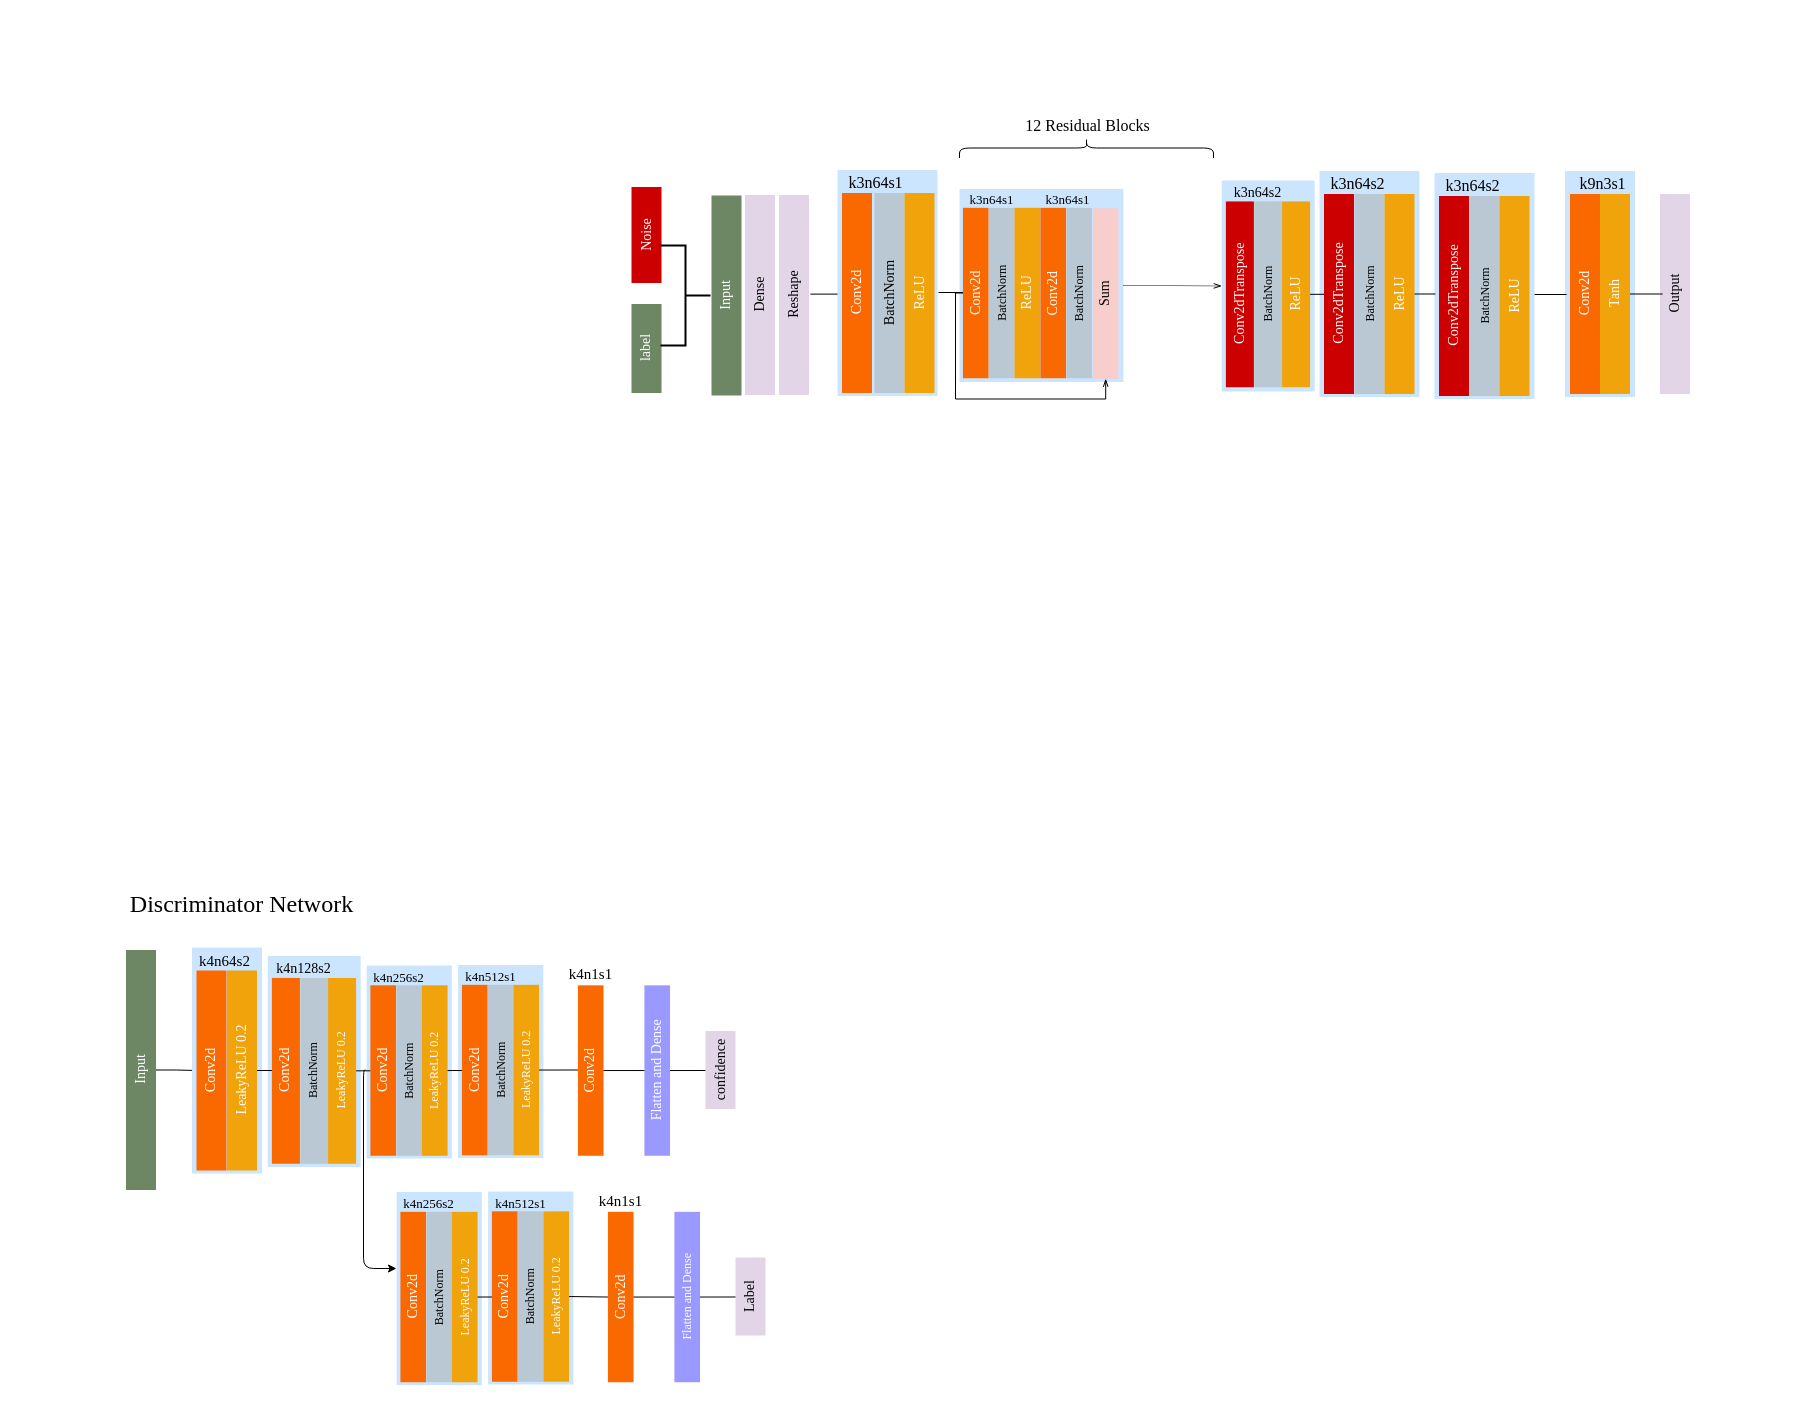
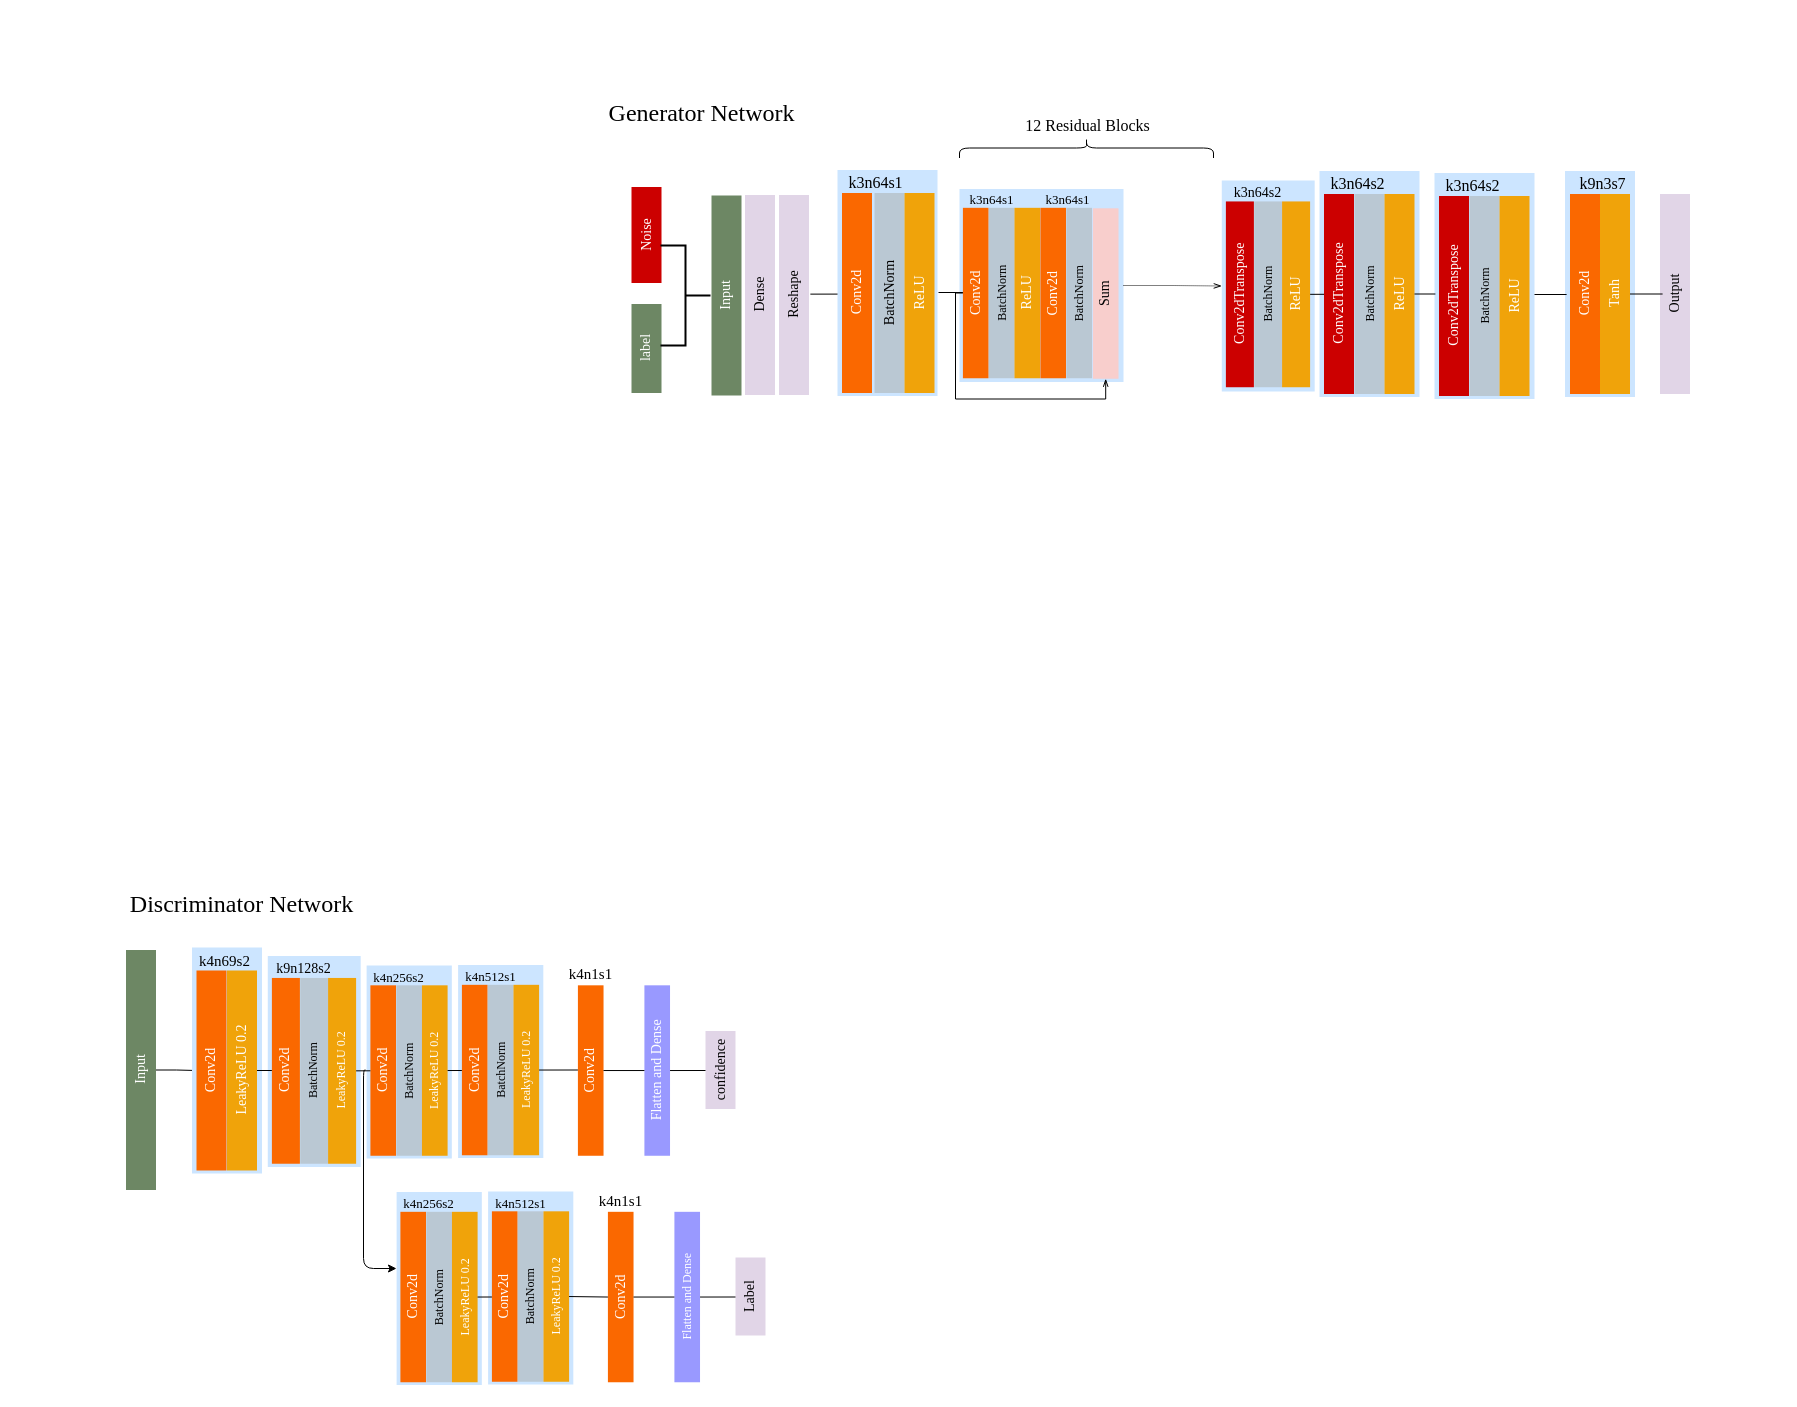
+ <mxCell id="62" value="&lt;span style=&quot;font-weight: normal&quot;&gt;&lt;font face=&quot;monaco&quot; style=&quot;font-size: 24px&quot;&gt;Generator Network&lt;/font&gt;&lt;/span&gt;" style="text;strokeColor=none;fillColor=none;html=1;fontSize=24;fontStyle=1;verticalAlign=middle;align=center;" parent="1" vertex="1"><mxGeometry x="561.5" y="91" width="278" height="43" as="geometry" /></mxCell>
- <mxCell id="33" value="&lt;span style=&quot;font-weight: normal&quot;&gt;&lt;font face=&quot;monaco&quot; style=&quot;font-size: 16px&quot;&gt;k9n3s1&lt;/font&gt;&lt;/span&gt;" style="text;strokeColor=none;fillColor=none;html=1;fontSize=24;fontStyle=1;verticalAlign=middle;align=center;" parent="29" vertex="1"><mxGeometry x="23.5" width="68" height="21" as="geometry" /></mxCell>
+ <mxCell id="33" value="&lt;span style=&quot;font-weight: normal&quot;&gt;&lt;font face=&quot;monaco&quot; style=&quot;font-size: 16px&quot;&gt;k9n3s7&lt;/font&gt;&lt;/span&gt;" style="text;strokeColor=none;fillColor=none;html=1;fontSize=24;fontStyle=1;verticalAlign=middle;align=center;" parent="29" vertex="1"><mxGeometry x="23.5" width="68" height="21" as="geometry" /></mxCell>
- <mxCell id="68" value="&lt;span style=&quot;font-weight: normal&quot;&gt;&lt;font face=&quot;monaco&quot; style=&quot;font-size: 15px&quot;&gt;k4n64s2&lt;/font&gt;&lt;/span&gt;" style="text;strokeColor=none;fillColor=none;html=1;fontSize=24;fontStyle=1;verticalAlign=middle;align=center;" parent="64" vertex="1"><mxGeometry x="78.5" width="68" height="21" as="geometry" /></mxCell>
+ <mxCell id="68" value="&lt;span style=&quot;font-weight: normal&quot;&gt;&lt;font face=&quot;monaco&quot; style=&quot;font-size: 15px&quot;&gt;k4n69s2&lt;/font&gt;&lt;/span&gt;" style="text;strokeColor=none;fillColor=none;html=1;fontSize=24;fontStyle=1;verticalAlign=middle;align=center;" parent="64" vertex="1"><mxGeometry x="78.5" width="68" height="21" as="geometry" /></mxCell>
- <mxCell id="53" value="&lt;span style=&quot;font-weight: normal&quot;&gt;&lt;font face=&quot;monaco&quot; style=&quot;font-size: 14px&quot;&gt;k4n128s2&lt;/font&gt;&lt;/span&gt;" style="text;strokeColor=none;fillColor=none;html=1;fontSize=24;fontStyle=1;verticalAlign=middle;align=center;" parent="48" vertex="1"><mxGeometry x="78.499" width="63.171" height="19.606" as="geometry" /></mxCell>
+ <mxCell id="53" value="&lt;span style=&quot;font-weight: normal&quot;&gt;&lt;font face=&quot;monaco&quot; style=&quot;font-size: 14px&quot;&gt;k9n128s2&lt;/font&gt;&lt;/span&gt;" style="text;strokeColor=none;fillColor=none;html=1;fontSize=24;fontStyle=1;verticalAlign=middle;align=center;" parent="48" vertex="1"><mxGeometry x="78.499" width="63.171" height="19.606" as="geometry" /></mxCell>
